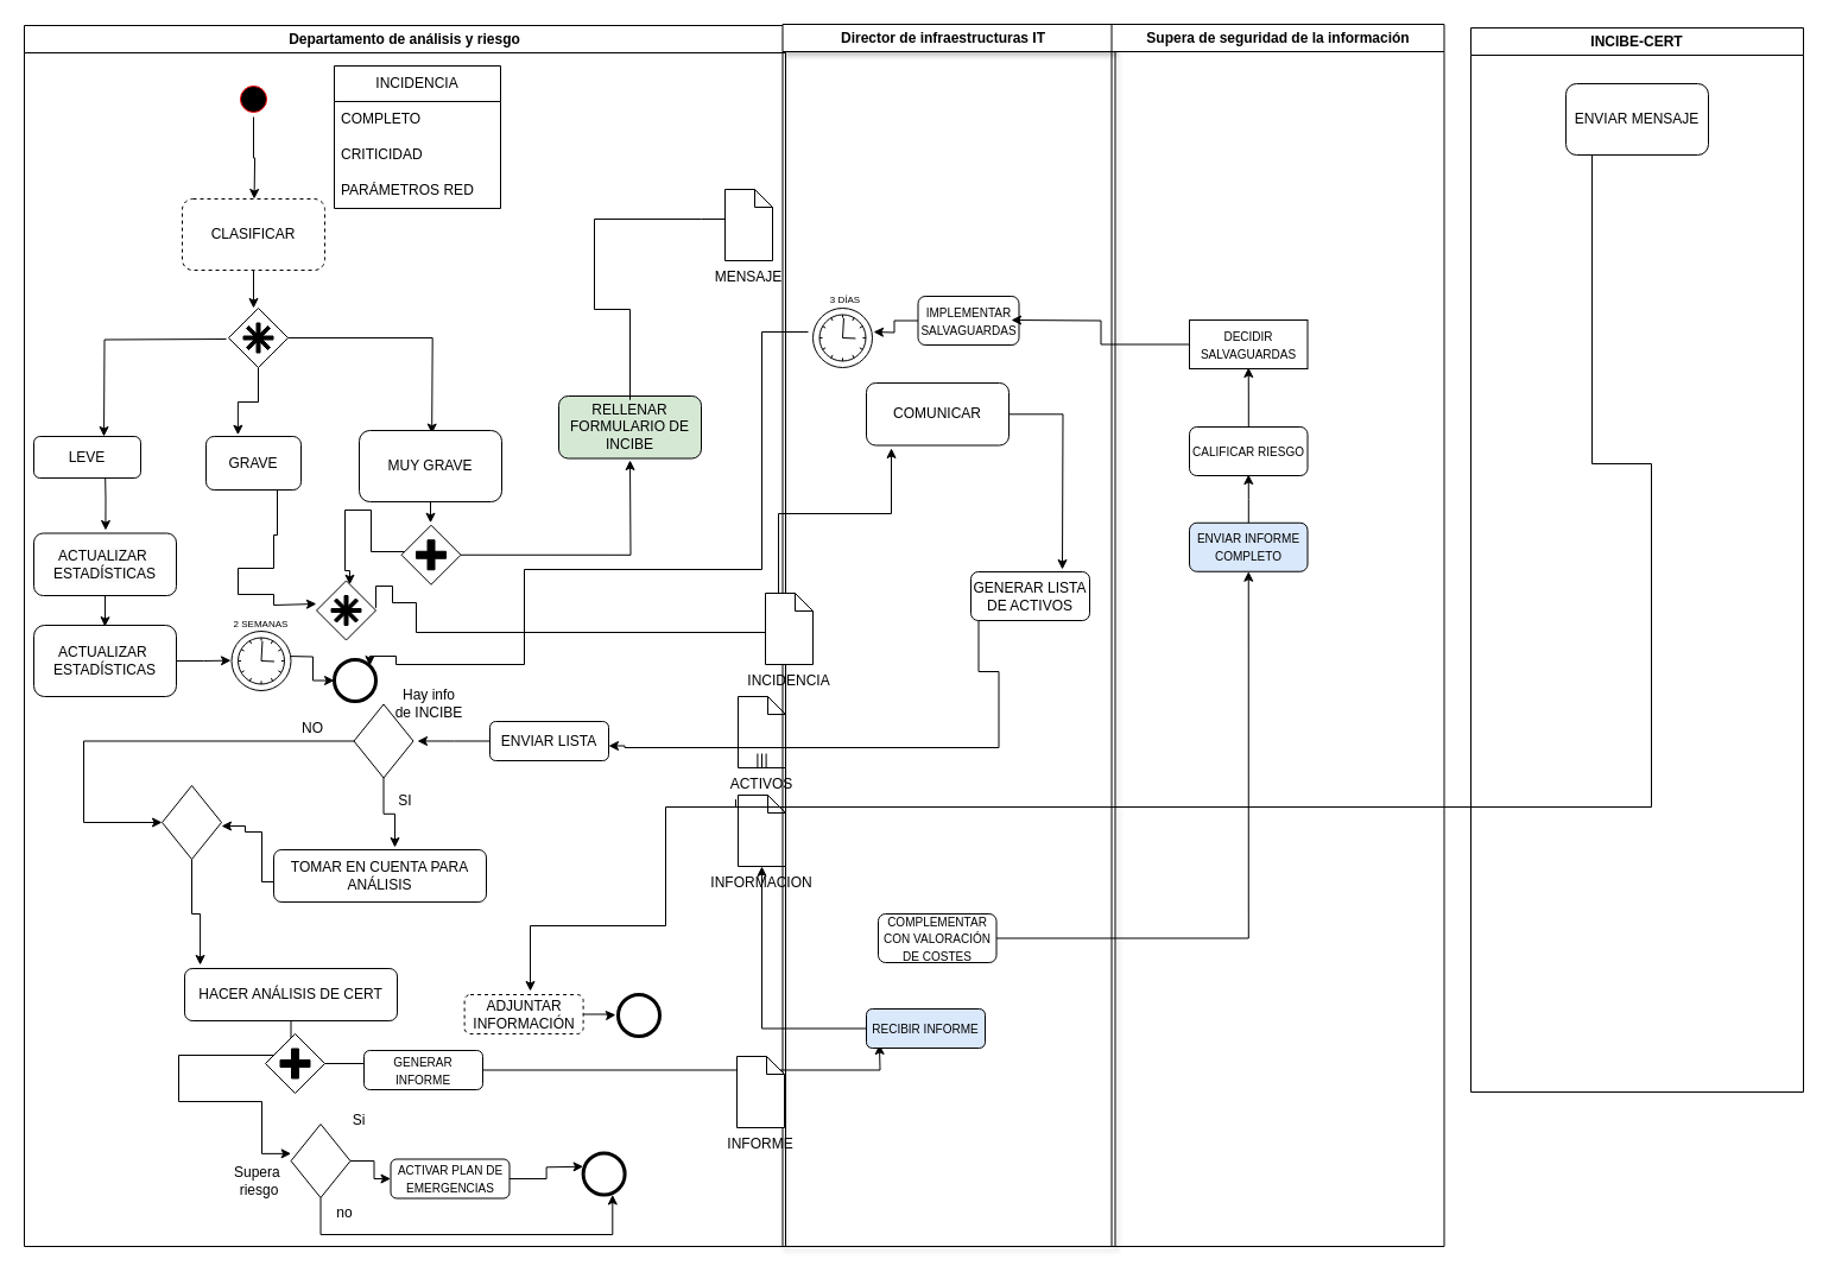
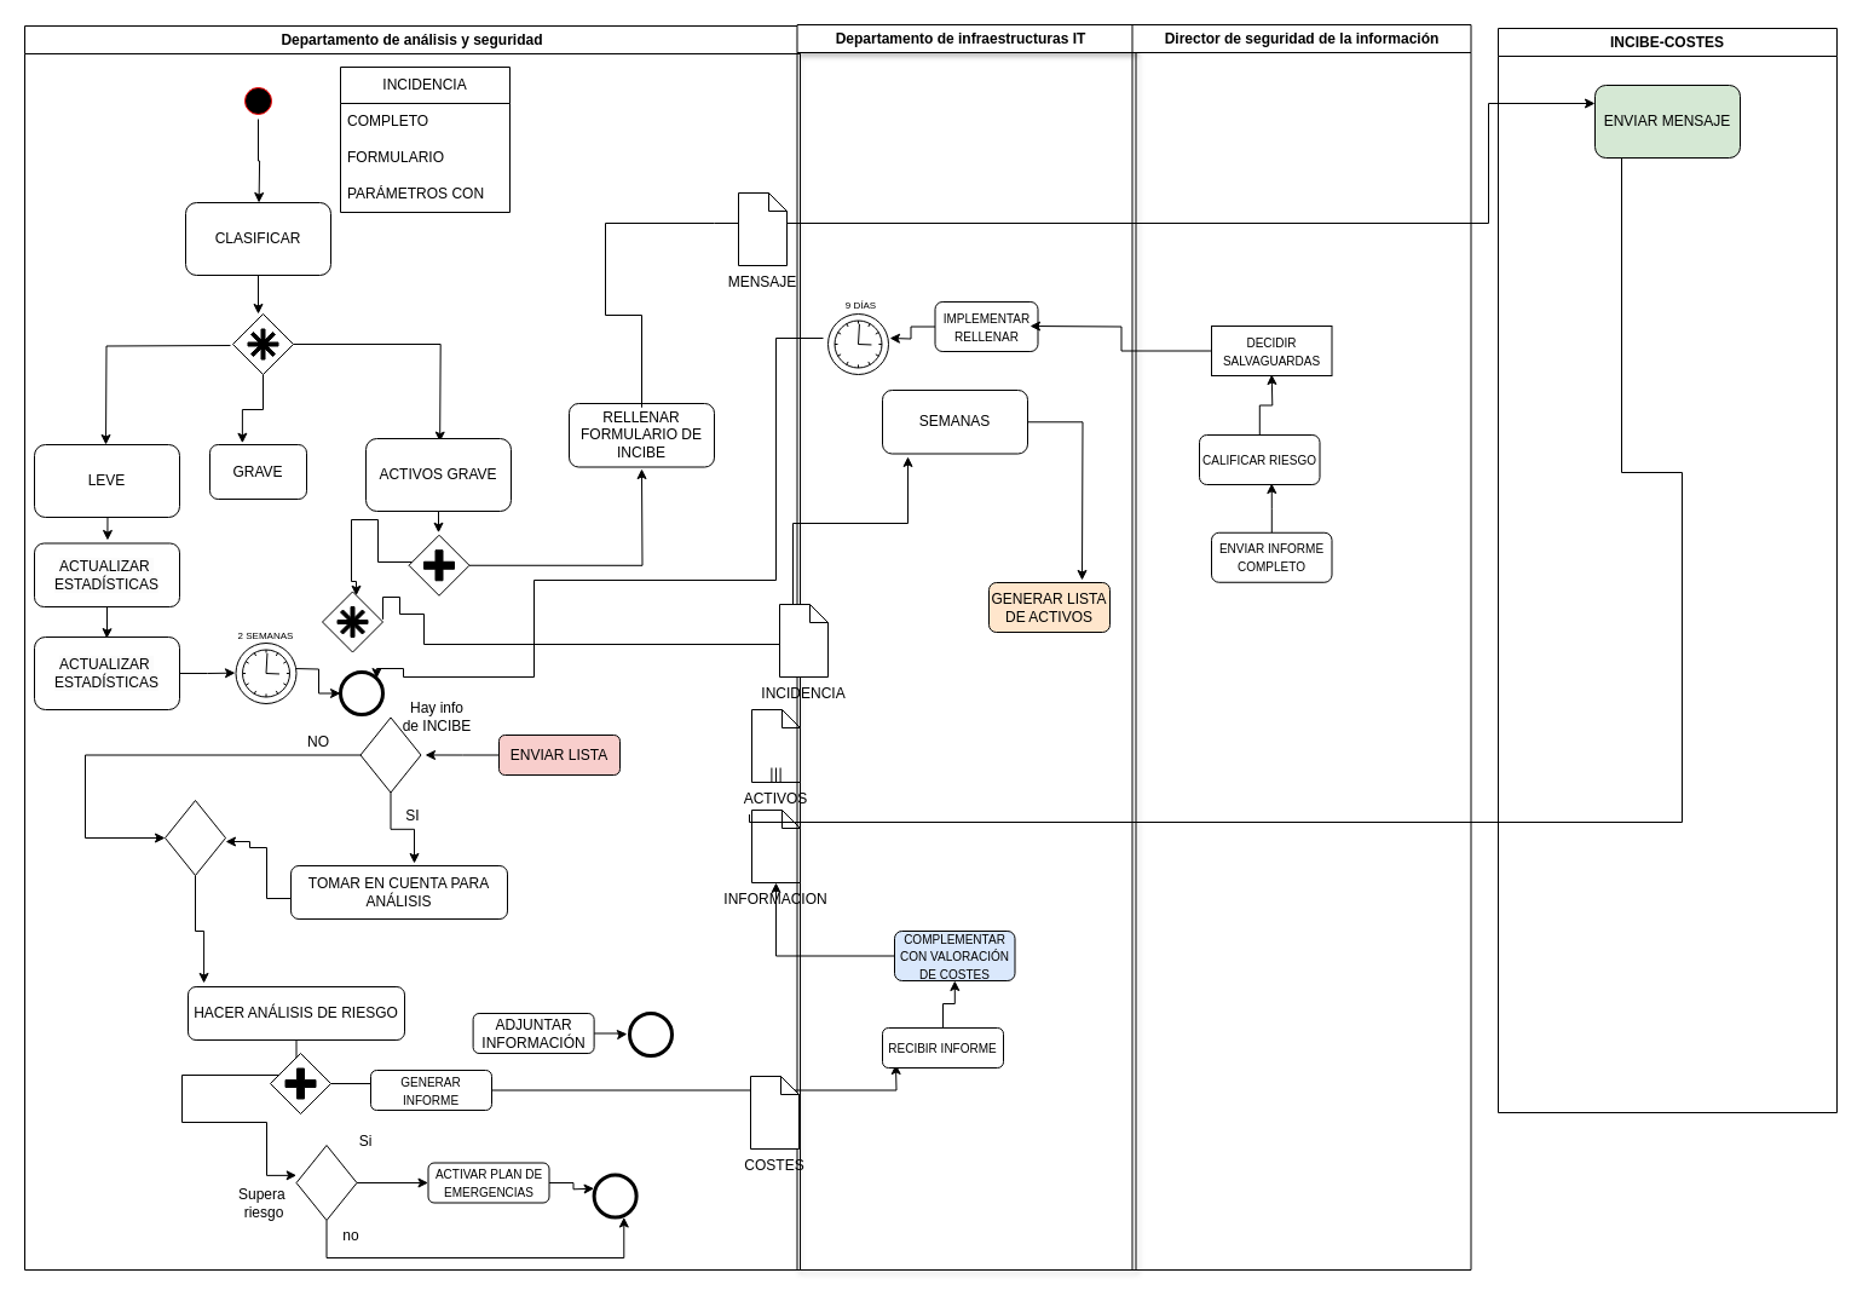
- <mxCell id="68" value="Director de infraestructuras IT   " style="swimlane;whiteSpace=wrap;shadow=1;" parent="1" vertex="1"><mxGeometry x="658.5" y="20" width="280" height="1029" as="geometry" /></mxCell>
+ <mxCell id="68" value="Departamento de infraestructuras IT   " style="swimlane;whiteSpace=wrap;shadow=1;" parent="1" vertex="1"><mxGeometry x="658.5" y="20" width="280" height="1029" as="geometry" /></mxCell>
- <mxCell id="80" value="Supera de seguridad de la información" style="swimlane;whiteSpace=wrap" parent="1" vertex="1"><mxGeometry x="935.5" y="20" width="280" height="1029" as="geometry" /></mxCell>
+ <mxCell id="80" value="Director de seguridad de la información" style="swimlane;whiteSpace=wrap" parent="1" vertex="1"><mxGeometry x="935.5" y="20" width="280" height="1029" as="geometry" /></mxCell>
- <mxCell id="2" value="Departamento de análisis y riesgo" style="swimlane;whiteSpace=wrap" parent="1" vertex="1"><mxGeometry x="20" y="21" width="641" height="1028" as="geometry" /></mxCell>
+ <mxCell id="2" value="Departamento de análisis y seguridad" style="swimlane;whiteSpace=wrap" parent="1" vertex="1"><mxGeometry x="20" y="21" width="641" height="1028" as="geometry" /></mxCell>
- <mxCell id="87" value="INCIBE-CERT" style="swimlane;whiteSpace=wrap" parent="1" vertex="1"><mxGeometry x="1238" y="23" width="280" height="896" as="geometry" /></mxCell>
+ <mxCell id="87" value="INCIBE-COSTES" style="swimlane;whiteSpace=wrap" parent="1" vertex="1"><mxGeometry x="1238" y="23" width="280" height="896" as="geometry" /></mxCell>
- <mxCell id="88" value="ENVIAR MENSAJE" style="rounded=1;whiteSpace=wrap;html=1;shadow=0;fontSize=12;fillColor=#FFFFFF;" parent="87" vertex="1"><mxGeometry x="80" y="47" width="120" height="60" as="geometry" /></mxCell>
+ <mxCell id="88" value="ENVIAR MENSAJE" style="rounded=1;whiteSpace=wrap;html=1;shadow=0;fontSize=12;fillColor=#d5e8d4;" parent="87" vertex="1"><mxGeometry x="80" y="47" width="120" height="60" as="geometry" /></mxCell>
- <mxCell id="8" value="CRITICIDAD" style="text;strokeColor=none;fillColor=none;align=left;verticalAlign=middle;spacingLeft=4;spacingRight=4;overflow=hidden;points=[[0,0.5],[1,0.5]];portConstraint=eastwest;rotatable=0;whiteSpace=wrap;html=1;" parent="6" vertex="1"><mxGeometry y="60" width="140" height="30" as="geometry" /></mxCell>
+ <mxCell id="8" value="FORMULARIO" style="text;strokeColor=none;fillColor=none;align=left;verticalAlign=middle;spacingLeft=4;spacingRight=4;overflow=hidden;points=[[0,0.5],[1,0.5]];portConstraint=eastwest;rotatable=0;whiteSpace=wrap;html=1;" parent="6" vertex="1"><mxGeometry y="60" width="140" height="30" as="geometry" /></mxCell>
- <mxCell id="9" value="PARÁMETROS RED" style="text;strokeColor=none;fillColor=none;align=left;verticalAlign=middle;spacingLeft=4;spacingRight=4;overflow=hidden;points=[[0,0.5],[1,0.5]];portConstraint=eastwest;rotatable=0;whiteSpace=wrap;html=1;" parent="6" vertex="1"><mxGeometry y="90" width="140" height="30" as="geometry" /></mxCell>
+ <mxCell id="9" value="PARÁMETROS CON" style="text;strokeColor=none;fillColor=none;align=left;verticalAlign=middle;spacingLeft=4;spacingRight=4;overflow=hidden;points=[[0,0.5],[1,0.5]];portConstraint=eastwest;rotatable=0;whiteSpace=wrap;html=1;" parent="6" vertex="1"><mxGeometry y="90" width="140" height="30" as="geometry" /></mxCell>
+ <mxCell id="89" style="edgeStyle=orthogonalEdgeStyle;rounded=0;orthogonalLoop=1;jettySize=auto;html=1;fontSize=12;entryX=0;entryY=0.25;entryDx=0;entryDy=0;startArrow=none;" parent="1" source="96" target="88" edge="1"><mxGeometry relative="1" as="geometry"><mxPoint x="1280" y="84" as="targetPoint" /><mxPoint x="590" y="184" as="sourcePoint" /><Array as="points"><mxPoint x="1230" y="184" /><mxPoint x="1230" y="85" /></Array></mxGeometry></mxCell>
- <mxCell id="16" value="&lt;font style=&quot;font-size: 12px;&quot;&gt;CLASIFICAR&lt;/font&gt;" style="rounded=1;whiteSpace=wrap;html=1;fontSize=8;dashed=1;" parent="2" vertex="1"><mxGeometry x="133" y="146" width="120" height="60" as="geometry" /></mxCell>
+ <mxCell id="16" value="&lt;font style=&quot;font-size: 12px;&quot;&gt;CLASIFICAR&lt;/font&gt;" style="rounded=1;whiteSpace=wrap;html=1;fontSize=8;" parent="2" vertex="1"><mxGeometry x="133" y="146" width="120" height="60" as="geometry" /></mxCell>
- <mxCell id="77" value="&lt;font style=&quot;font-size: 8px;&quot;&gt;3 DÍAS&lt;/font&gt;" style="text;html=1;strokeColor=none;fillColor=none;align=center;verticalAlign=middle;whiteSpace=wrap;rounded=0;fontSize=12;" parent="68" vertex="1"><mxGeometry x="-4.5" y="215.5" width="114.5" height="31" as="geometry" /></mxCell>
+ <mxCell id="77" value="&lt;font style=&quot;font-size: 8px;&quot;&gt;9 DÍAS&lt;/font&gt;" style="text;html=1;strokeColor=none;fillColor=none;align=center;verticalAlign=middle;whiteSpace=wrap;rounded=0;fontSize=12;" parent="68" vertex="1"><mxGeometry x="-4.5" y="215.5" width="114.5" height="31" as="geometry" /></mxCell>
- <mxCell id="76" value="&lt;font size=&quot;1&quot;&gt;IMPLEMENTAR SALVAGUARDAS&lt;br&gt;&lt;/font&gt;" style="rounded=1;whiteSpace=wrap;html=1;shadow=0;fontSize=12;fillColor=#FFFFFF;" parent="68" vertex="1"><mxGeometry x="114" y="229" width="85" height="41" as="geometry" /></mxCell>
+ <mxCell id="76" value="&lt;font size=&quot;1&quot;&gt;IMPLEMENTAR RELLENAR&lt;br&gt;&lt;/font&gt;" style="rounded=1;whiteSpace=wrap;html=1;shadow=0;fontSize=12;fillColor=#FFFFFF;" parent="68" vertex="1"><mxGeometry x="114" y="229" width="85" height="41" as="geometry" /></mxCell>
- <mxCell id="70" value="COMUNICAR" style="rounded=1;whiteSpace=wrap;html=1;fontSize=12;" parent="68" vertex="1"><mxGeometry x="70.5" y="302" width="120" height="52.5" as="geometry" /></mxCell>
+ <mxCell id="70" value="SEMANAS" style="rounded=1;whiteSpace=wrap;html=1;fontSize=12;" parent="68" vertex="1"><mxGeometry x="70.5" y="302" width="120" height="52.5" as="geometry" /></mxCell>
- <mxCell id="29" value="RELLENAR FORMULARIO DE INCIBE" style="rounded=1;whiteSpace=wrap;html=1;fontSize=12;fillColor=#d5e8d4;" parent="2" vertex="1"><mxGeometry x="450" y="312" width="120" height="52.5" as="geometry" /></mxCell>
+ <mxCell id="29" value="RELLENAR FORMULARIO DE INCIBE" style="rounded=1;whiteSpace=wrap;html=1;fontSize=12;" parent="2" vertex="1"><mxGeometry x="450" y="312" width="120" height="52.5" as="geometry" /></mxCell>
- <mxCell id="84" value="&lt;font size=&quot;1&quot;&gt;CALIFICAR RIESGO&lt;br&gt;&lt;/font&gt;" style="rounded=1;whiteSpace=wrap;html=1;shadow=0;fontSize=12;fillColor=#FFFFFF;" parent="80" vertex="1"><mxGeometry x="65.5" y="339" width="99.5" height="41" as="geometry" /></mxCell>
+ <mxCell id="84" value="&lt;font size=&quot;1&quot;&gt;CALIFICAR RIESGO&lt;br&gt;&lt;/font&gt;" style="rounded=1;whiteSpace=wrap;html=1;shadow=0;fontSize=12;fillColor=#FFFFFF;" parent="80" vertex="1"><mxGeometry x="55.5" y="339" width="99.5" height="41" as="geometry" /></mxCell>
- <mxCell id="17" value="&lt;font style=&quot;font-size: 12px;&quot;&gt;LEVE&lt;/font&gt;" style="rounded=1;whiteSpace=wrap;html=1;fontSize=8;" parent="2" vertex="1"><mxGeometry x="8" y="346" width="90" height="35" as="geometry" /></mxCell>
+ <mxCell id="17" value="&lt;font style=&quot;font-size: 12px;&quot;&gt;LEVE&lt;/font&gt;" style="rounded=1;whiteSpace=wrap;html=1;fontSize=8;" parent="2" vertex="1"><mxGeometry x="8" y="346" width="120" height="60" as="geometry" /></mxCell>
- <mxCell id="21" value="MUY GRAVE" style="rounded=1;whiteSpace=wrap;html=1;fontSize=12;" parent="2" vertex="1"><mxGeometry x="282" y="341" width="120" height="60" as="geometry" /></mxCell>
+ <mxCell id="21" value="ACTIVOS GRAVE" style="rounded=1;whiteSpace=wrap;html=1;fontSize=12;" parent="2" vertex="1"><mxGeometry x="282" y="341" width="120" height="60" as="geometry" /></mxCell>
- <mxCell id="82" value="&lt;font size=&quot;1&quot;&gt;ENVIAR INFORME COMPLETO&lt;br&gt;&lt;/font&gt;" style="rounded=1;whiteSpace=wrap;html=1;shadow=0;fontSize=12;fillColor=#dae8fc;" parent="80" vertex="1"><mxGeometry x="65.5" y="419.75" width="99.5" height="41" as="geometry" /></mxCell>
+ <mxCell id="82" value="&lt;font size=&quot;1&quot;&gt;ENVIAR INFORME COMPLETO&lt;br&gt;&lt;/font&gt;" style="rounded=1;whiteSpace=wrap;html=1;shadow=0;fontSize=12;fillColor=#FFFFFF;" parent="80" vertex="1"><mxGeometry x="65.5" y="419.75" width="99.5" height="41" as="geometry" /></mxCell>
- <mxCell id="18" style="edgeStyle=orthogonalEdgeStyle;rounded=0;orthogonalLoop=1;jettySize=auto;html=1;fontSize=12;entryX=0.897;entryY=-0.017;entryDx=0;entryDy=0;entryPerimeter=0;" parent="2" source="19" target="15" edge="1"><mxGeometry relative="1" as="geometry"><mxPoint x="247.75" y="496.75" as="targetPoint" /><Array as="points"><mxPoint x="213" y="429" /><mxPoint x="210" y="429" /><mxPoint x="210" y="457" /><mxPoint x="180" y="457" /><mxPoint x="180" y="479" /><mxPoint x="210" y="479" /><mxPoint x="210" y="488" /></Array></mxGeometry></mxCell>
- <mxCell id="71" value="GENERAR LISTA DE ACTIVOS" style="rounded=1;whiteSpace=wrap;html=1;shadow=0;fontSize=12;fillColor=#FFFFFF;" parent="68" vertex="1"><mxGeometry x="158.5" y="461" width="100" height="41" as="geometry" /></mxCell>
+ <mxCell id="71" value="GENERAR LISTA DE ACTIVOS" style="rounded=1;whiteSpace=wrap;html=1;shadow=0;fontSize=12;fillColor=#ffe6cc;" parent="68" vertex="1"><mxGeometry x="158.5" y="461" width="100" height="41" as="geometry" /></mxCell>
- <mxCell id="31" value="ENVIAR LISTA" style="rounded=1;whiteSpace=wrap;html=1;shadow=0;fontSize=12;fillColor=#FFFFFF;" parent="2" vertex="1"><mxGeometry x="392" y="586" width="100" height="33" as="geometry" /></mxCell>
+ <mxCell id="31" value="ENVIAR LISTA" style="rounded=1;whiteSpace=wrap;html=1;shadow=0;fontSize=12;fillColor=#f8cecc;" parent="2" vertex="1"><mxGeometry x="392" y="586" width="100" height="33" as="geometry" /></mxCell>
- <mxCell id="91" style="edgeStyle=orthogonalEdgeStyle;rounded=0;orthogonalLoop=1;jettySize=auto;html=1;fontSize=12;entryX=1;entryY=0.622;entryDx=0;entryDy=0;entryPerimeter=0;" parent="1" source="71" target="31" edge="1"><mxGeometry relative="1" as="geometry"><mxPoint x="823" y="629" as="targetPoint" /><Array as="points"><mxPoint x="823.5" y="565" /><mxPoint x="840.5" y="565" /><mxPoint x="840.5" y="629" /><mxPoint x="525.5" y="629" /></Array></mxGeometry></mxCell>
- <mxCell id="93" style="edgeStyle=orthogonalEdgeStyle;rounded=0;orthogonalLoop=1;jettySize=auto;html=1;entryX=0.5;entryY=1;entryDx=0;entryDy=0;fontSize=10;" parent="1" source="74" target="82" edge="1"><mxGeometry relative="1" as="geometry" /></mxCell>
+ <mxCell id="93" style="edgeStyle=orthogonalEdgeStyle;rounded=0;orthogonalLoop=1;jettySize=auto;html=1;fontSize=10;" parent="1" source="74" target="57" edge="1"><mxGeometry relative="1" as="geometry" /></mxCell>
- <mxCell id="42" value="TOMAR EN CUENTA PARA ANÁLISIS" style="rounded=1;whiteSpace=wrap;html=1;shadow=0;fontSize=12;fillColor=#FFFFFF;" parent="2" vertex="1"><mxGeometry x="210" y="694" width="179" height="44" as="geometry" /></mxCell>
+ <mxCell id="42" value="TOMAR EN CUENTA PARA ANÁLISIS" style="rounded=1;whiteSpace=wrap;html=1;shadow=0;fontSize=12;fillColor=#FFFFFF;" parent="2" vertex="1"><mxGeometry x="220" y="694" width="179" height="44" as="geometry" /></mxCell>
- <mxCell id="58" style="edgeStyle=orthogonalEdgeStyle;rounded=0;orthogonalLoop=1;jettySize=auto;html=1;fontSize=12;entryX=0.554;entryY=-0.091;entryDx=0;entryDy=0;entryPerimeter=0;startArrow=none;" parent="2" source="57" target="33" edge="1"><mxGeometry relative="1" as="geometry"><mxPoint x="500" y="758" as="targetPoint" /><Array as="points"><mxPoint x="540" y="658" /><mxPoint x="540" y="758" /><mxPoint x="426" y="758" /></Array><mxPoint x="560" y="668" as="sourcePoint" /></mxGeometry></mxCell>
- <mxCell id="74" value="&lt;font size=&quot;1&quot;&gt;COMPLEMENTAR CON VALORACIÓN DE COSTES&lt;br&gt;&lt;/font&gt;" style="rounded=1;whiteSpace=wrap;html=1;shadow=0;fontSize=12;fillColor=#FFFFFF;" parent="68" vertex="1"><mxGeometry x="80.5" y="749" width="99.5" height="41" as="geometry" /></mxCell>
+ <mxCell id="74" value="&lt;font size=&quot;1&quot;&gt;COMPLEMENTAR CON VALORACIÓN DE COSTES&lt;br&gt;&lt;/font&gt;" style="rounded=1;whiteSpace=wrap;html=1;shadow=0;fontSize=12;fillColor=#dae8fc;" parent="68" vertex="1"><mxGeometry x="80.5" y="749" width="99.5" height="41" as="geometry" /></mxCell>
- <mxCell id="72" style="edgeStyle=orthogonalEdgeStyle;rounded=0;orthogonalLoop=1;jettySize=auto;html=1;fontSize=10;" parent="68" source="73" target="57" edge="1"><mxGeometry relative="1" as="geometry" /></mxCell>
+ <mxCell id="72" style="edgeStyle=orthogonalEdgeStyle;rounded=0;orthogonalLoop=1;jettySize=auto;html=1;fontSize=10;" parent="68" source="73" target="74" edge="1"><mxGeometry relative="1" as="geometry" /></mxCell>
- <mxCell id="35" value="HACER ANÁLISIS DE CERT" style="rounded=1;whiteSpace=wrap;html=1;shadow=0;fontSize=12;fillColor=#FFFFFF;" parent="2" vertex="1"><mxGeometry x="135" y="794" width="179" height="44" as="geometry" /></mxCell>
+ <mxCell id="35" value="HACER ANÁLISIS DE RIESGO" style="rounded=1;whiteSpace=wrap;html=1;shadow=0;fontSize=12;fillColor=#FFFFFF;" parent="2" vertex="1"><mxGeometry x="135" y="794" width="179" height="44" as="geometry" /></mxCell>
- <mxCell id="33" value="ADJUNTAR INFORMACIÓN" style="rounded=1;whiteSpace=wrap;html=1;shadow=0;fontSize=12;fillColor=#FFFFFF;dashed=1;" parent="2" vertex="1"><mxGeometry x="370.62" y="816" width="100" height="33" as="geometry" /></mxCell>
+ <mxCell id="33" value="ADJUNTAR INFORMACIÓN" style="rounded=1;whiteSpace=wrap;html=1;shadow=0;fontSize=12;fillColor=#FFFFFF;" parent="2" vertex="1"><mxGeometry x="370.62" y="816" width="100" height="33" as="geometry" /></mxCell>
- <mxCell id="73" value="&lt;font size=&quot;1&quot;&gt;RECIBIR INFORME&lt;br&gt;&lt;/font&gt;" style="rounded=1;whiteSpace=wrap;html=1;shadow=0;fontSize=12;fillColor=#dae8fc;" parent="68" vertex="1"><mxGeometry x="70.5" y="829" width="100" height="33" as="geometry" /></mxCell>
+ <mxCell id="73" value="&lt;font size=&quot;1&quot;&gt;RECIBIR INFORME&lt;br&gt;&lt;/font&gt;" style="rounded=1;whiteSpace=wrap;html=1;shadow=0;fontSize=12;fillColor=#FFFFFF;" parent="68" vertex="1"><mxGeometry x="70.5" y="829" width="100" height="33" as="geometry" /></mxCell>
- <mxCell id="97" value="INFORME" style="shape=mxgraph.bpmn.data;labelPosition=center;verticalLabelPosition=bottom;align=center;verticalAlign=top;whiteSpace=wrap;size=15;html=1;" parent="1" vertex="1"><mxGeometry x="620" y="889" width="40" height="60" as="geometry" /></mxCell>
+ <mxCell id="97" value="COSTES" style="shape=mxgraph.bpmn.data;labelPosition=center;verticalLabelPosition=bottom;align=center;verticalAlign=top;whiteSpace=wrap;size=15;html=1;" parent="1" vertex="1"><mxGeometry x="620" y="889" width="40" height="60" as="geometry" /></mxCell>
- <mxCell id="51" value="&lt;font style=&quot;font-size: 10px;&quot;&gt;ACTIVAR PLAN DE EMERGENCIAS&lt;/font&gt;" style="rounded=1;whiteSpace=wrap;html=1;shadow=0;fontSize=12;fillColor=#FFFFFF;" parent="2" vertex="1"><mxGeometry x="308.5" y="954.5" width="100" height="33" as="geometry" /></mxCell>
+ <mxCell id="51" value="&lt;font style=&quot;font-size: 10px;&quot;&gt;ACTIVAR PLAN DE EMERGENCIAS&lt;/font&gt;" style="rounded=1;whiteSpace=wrap;html=1;shadow=0;fontSize=12;fillColor=#FFFFFF;" parent="2" vertex="1"><mxGeometry x="333.5" y="939.5" width="100" height="33" as="geometry" /></mxCell>
